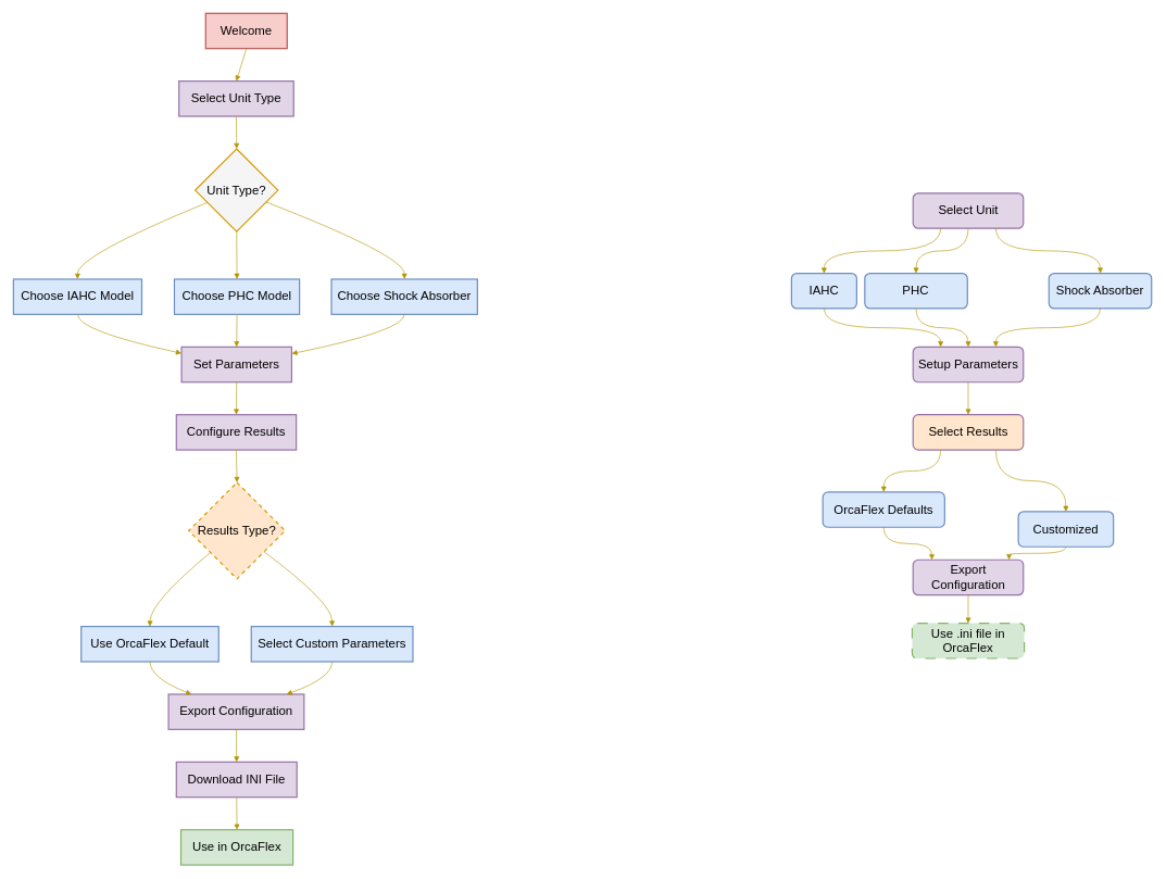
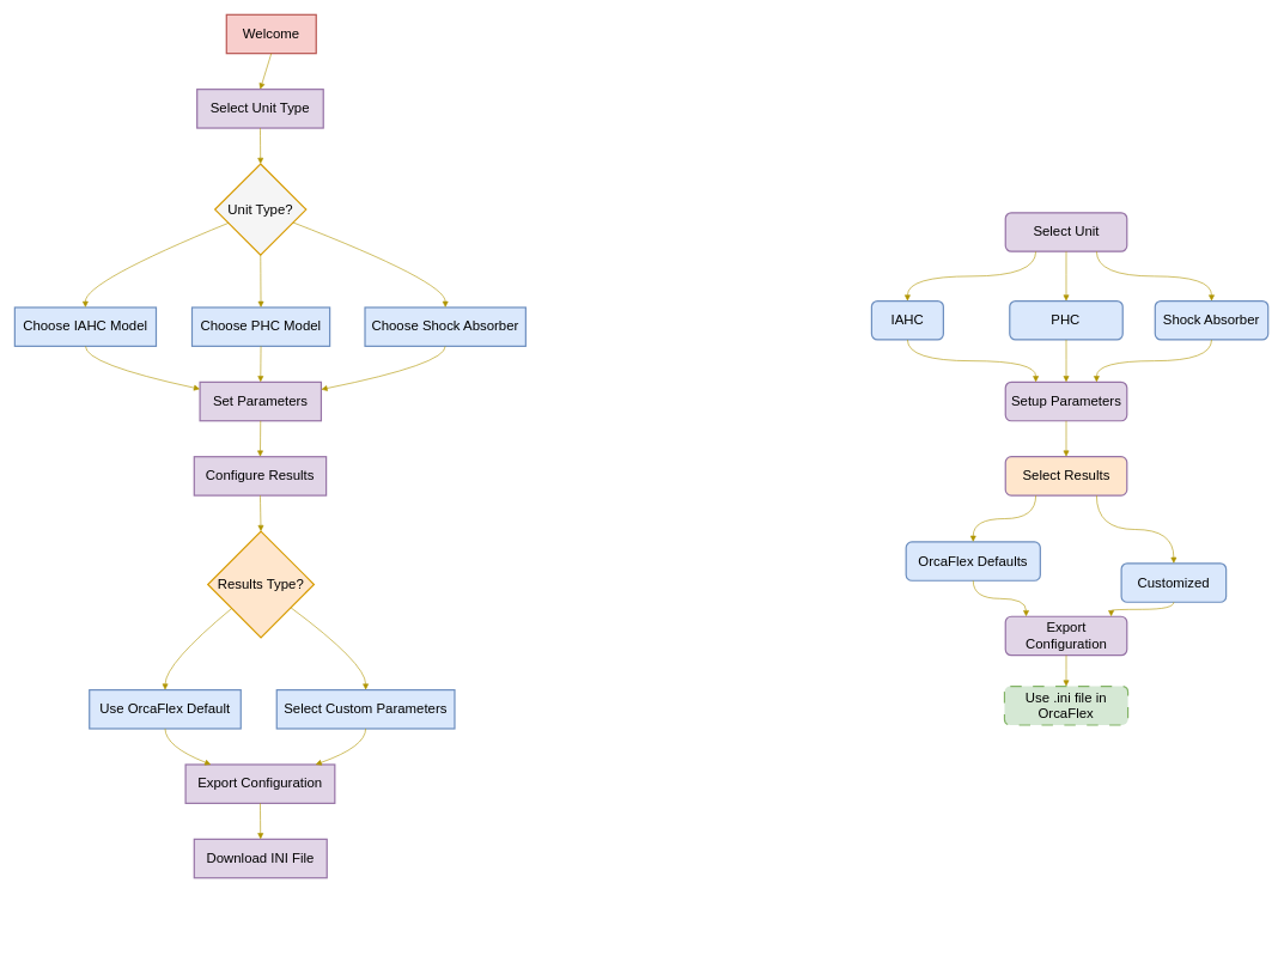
- <mxCell id="34" value="PHC" style="whiteSpace=wrap;strokeWidth=2;fontSize=19;fillColor=#dae8fc;strokeColor=#6c8ebf;rounded=1;" vertex="1" parent="1"><mxGeometry x="1326.41" y="419" width="157.48" height="54" as="geometry" /></mxCell>
+ <mxCell id="34" value="PHC" style="whiteSpace=wrap;strokeWidth=2;fontSize=19;fillColor=#dae8fc;strokeColor=#6c8ebf;rounded=1;" vertex="1" parent="1"><mxGeometry x="1406.41" y="419" width="157.48" height="54" as="geometry" /></mxCell>
- <mxCell id="10" value="Results Type?" style="rhombus;strokeWidth=2;whiteSpace=wrap;fontSize=19;fillColor=#ffe6cc;strokeColor=#d79b00;dashed=1;" parent="1" vertex="1"><mxGeometry x="289" y="740" width="148" height="148" as="geometry" /></mxCell>
+ <mxCell id="10" value="Results Type?" style="rhombus;strokeWidth=2;whiteSpace=wrap;fontSize=19;fillColor=#ffe6cc;strokeColor=#d79b00;" parent="1" vertex="1"><mxGeometry x="289" y="740" width="148" height="148" as="geometry" /></mxCell>
- <mxCell id="31" value="" style="curved=1;startArrow=none;endArrow=block;exitX=0.5;exitY=1;entryX=0.5;entryY=0;rounded=0;fontSize=19;strokeColor=#B09500;align=center;verticalAlign=middle;fontFamily=Helvetica;fontColor=default;labelBackgroundColor=default;fillColor=#e3c800;" parent="1" source="14" target="15" edge="1"><mxGeometry relative="1" as="geometry"><Array as="points" /></mxGeometry></mxCell>
- <mxCell id="15" value="Use in OrcaFlex" style="whiteSpace=wrap;strokeWidth=2;fontSize=19;fillColor=#d5e8d4;strokeColor=#82b366;" parent="1" vertex="1"><mxGeometry x="277" y="1273" width="172" height="54" as="geometry" /></mxCell>
